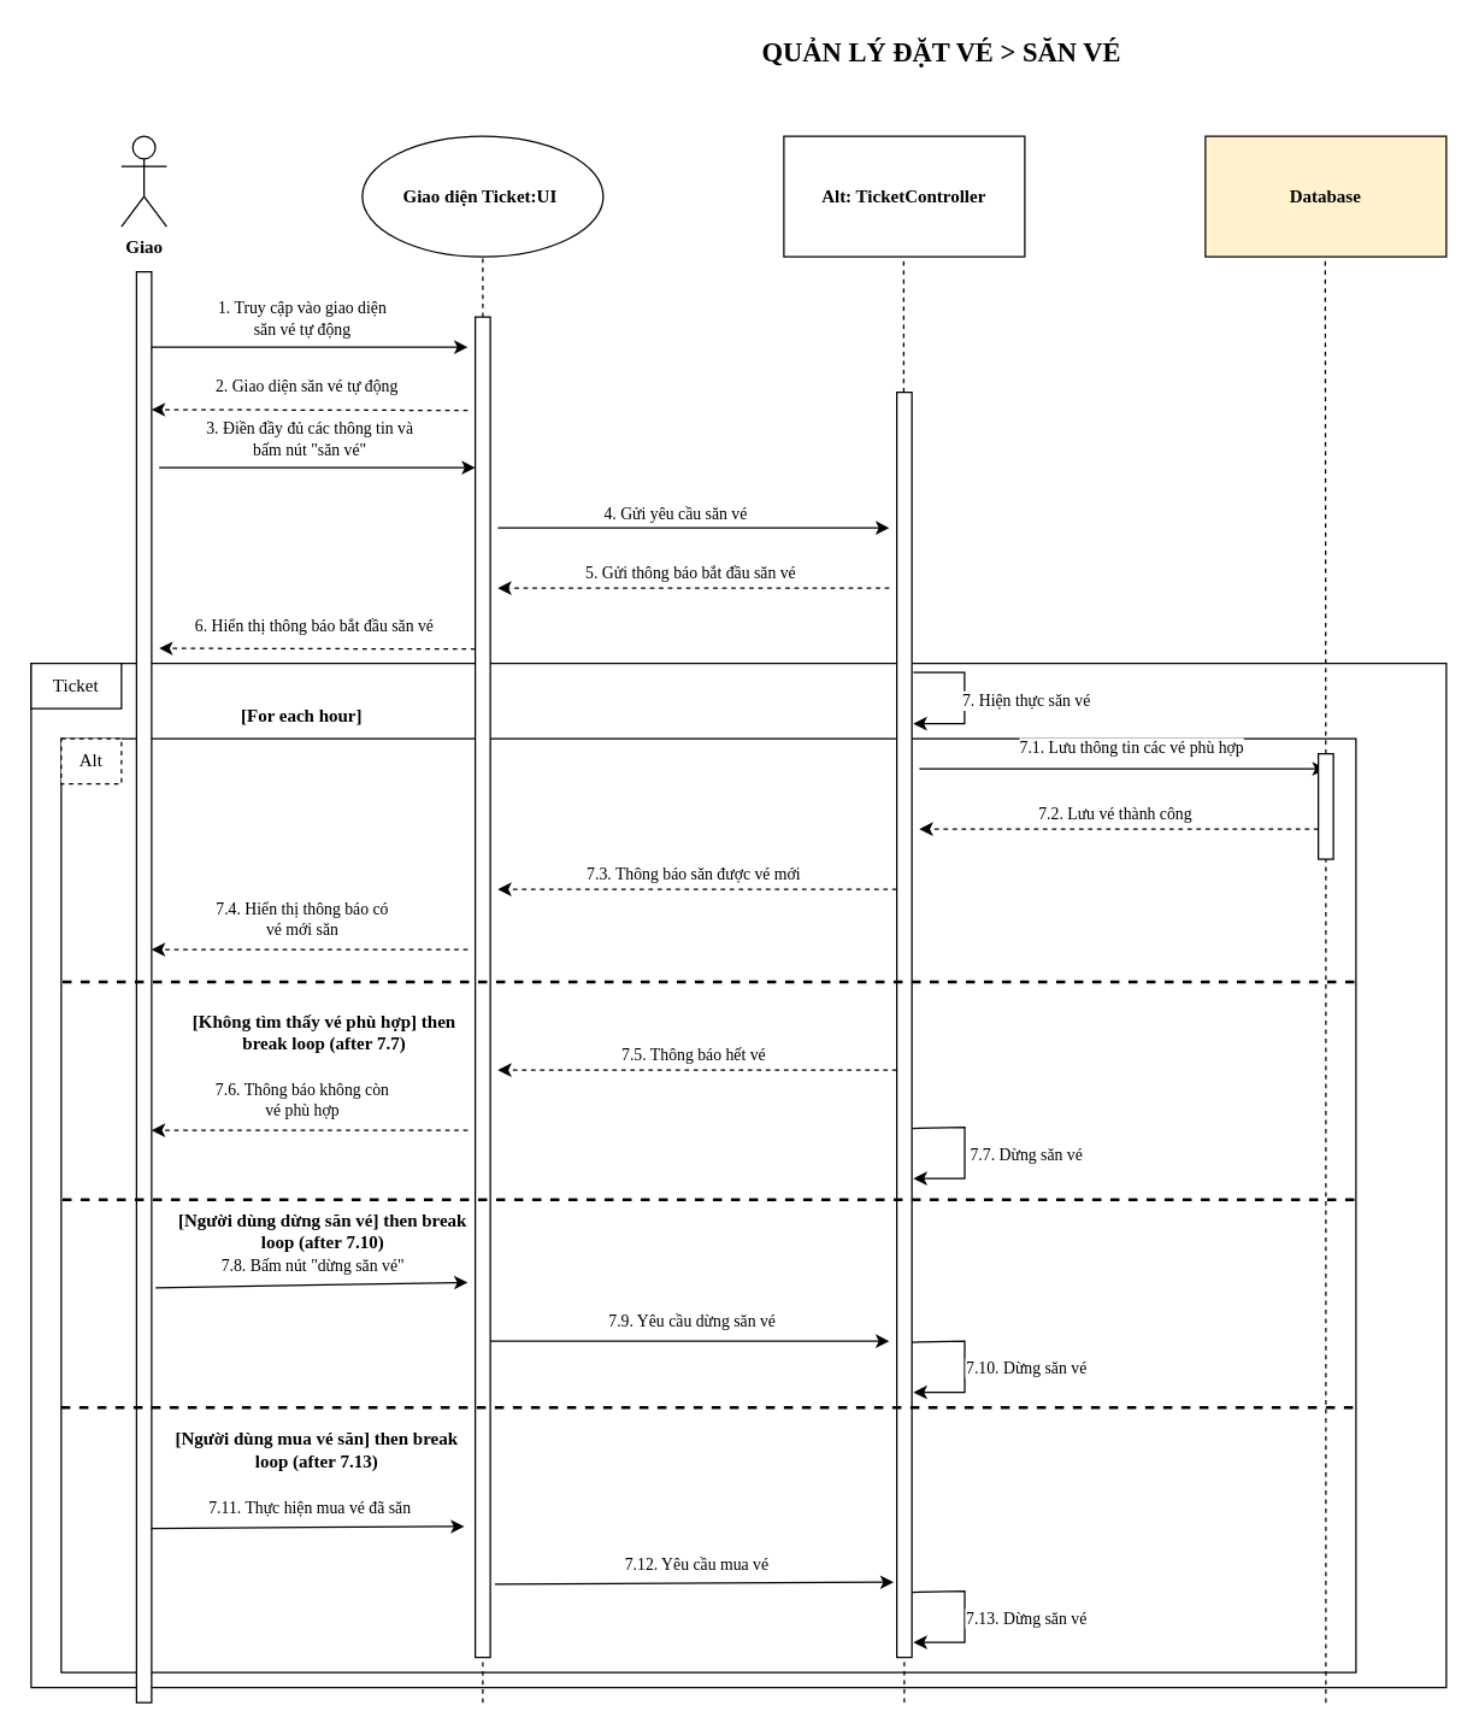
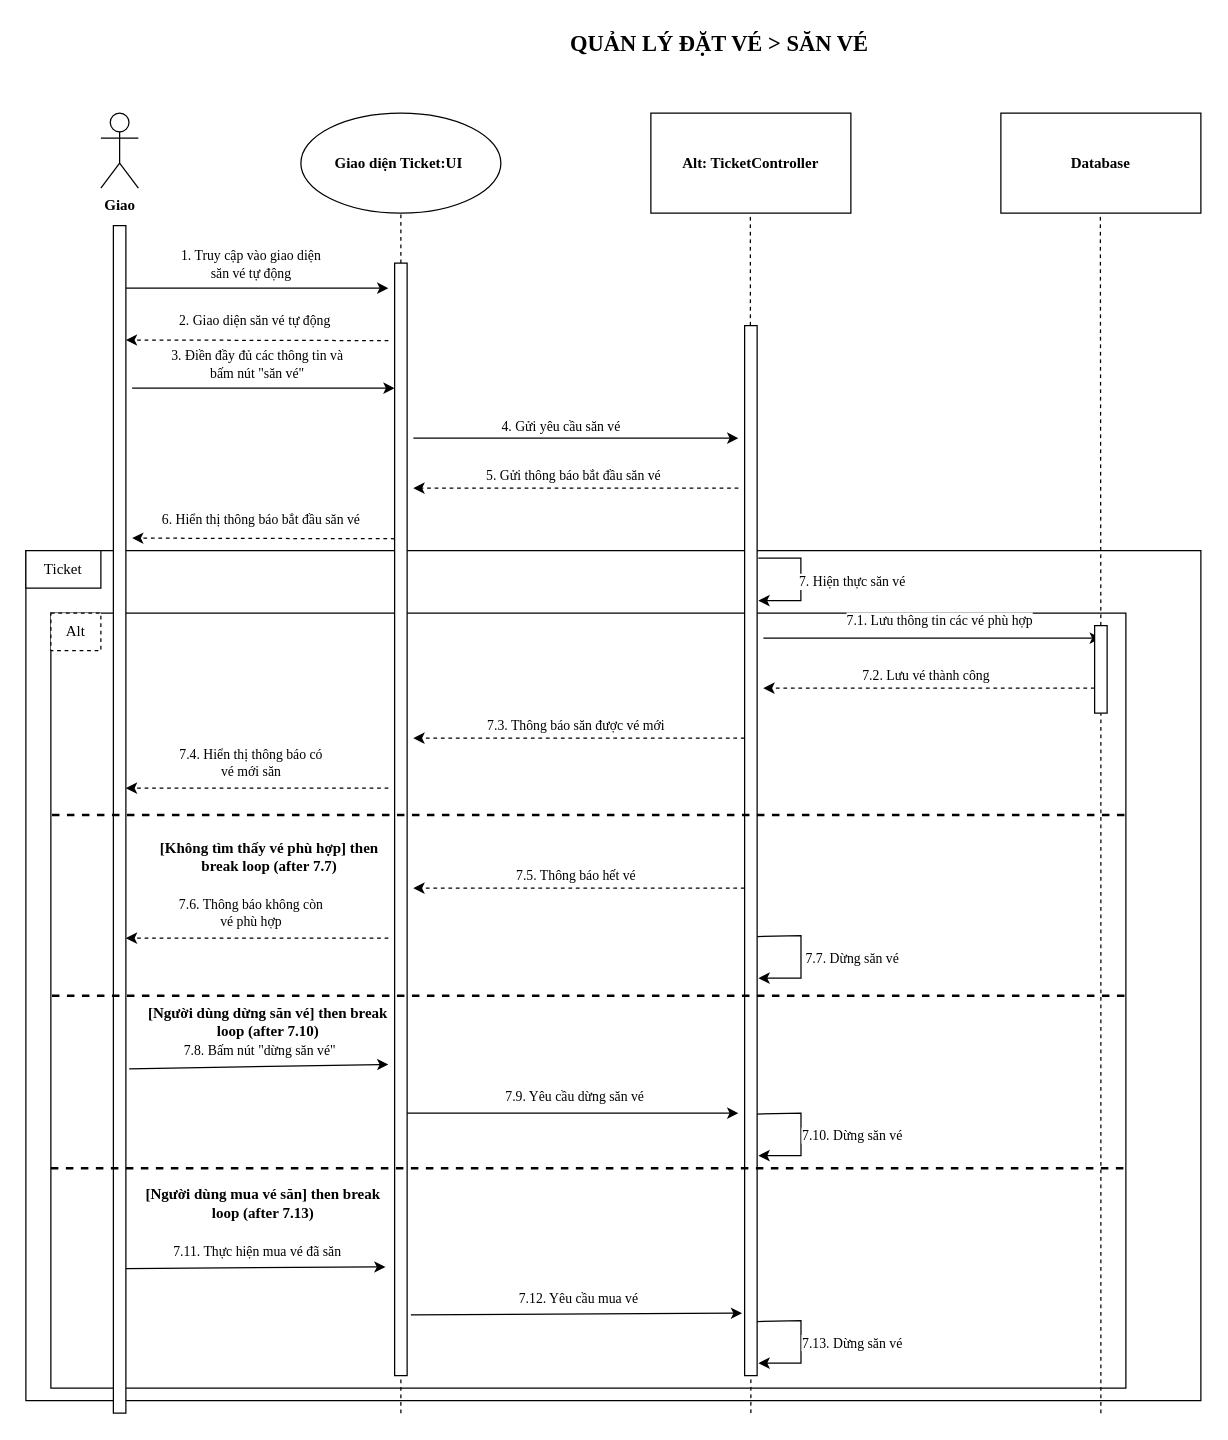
- <mxCell id="56" value="QUẢN LÝ ĐẶT VÉ &amp;gt; SĂN VÉ" style="text;html=1;strokeColor=none;fillColor=none;align=center;verticalAlign=middle;whiteSpace=wrap;rounded=0;fontFamily=Verdana;fontSize=18;fontStyle=1" vertex="1" parent="1"><mxGeometry x="480" y="20" width="290" height="30" as="geometry" /></mxCell>
+ <mxCell id="56" value="QUẢN LÝ ĐẶT VÉ &amp;gt; SĂN VÉ" style="text;html=1;strokeColor=none;fillColor=none;align=center;verticalAlign=middle;whiteSpace=wrap;rounded=0;fontFamily=Verdana;fontSize=18;fontStyle=1" vertex="1" parent="1"><mxGeometry x="430" y="20" width="290" height="30" as="geometry" /></mxCell>
- <mxCell id="7" value="Database" style="rounded=0;whiteSpace=wrap;html=1;fontFamily=Verdana;fontStyle=1;fillColor=#fff2cc;" vertex="1" parent="1"><mxGeometry x="800" y="90" width="160" height="80" as="geometry" /></mxCell>
+ <mxCell id="7" value="Database" style="rounded=0;whiteSpace=wrap;html=1;fontFamily=Verdana;fontStyle=1" vertex="1" parent="1"><mxGeometry x="800" y="90" width="160" height="80" as="geometry" /></mxCell>
- <mxCell id="40" value="[For each hour]" style="text;html=1;strokeColor=none;fillColor=none;align=center;verticalAlign=middle;whiteSpace=wrap;rounded=0;fontFamily=Verdana;fontStyle=1" vertex="1" parent="1"><mxGeometry x="140" y="460" width="120" height="30" as="geometry" /></mxCell>
